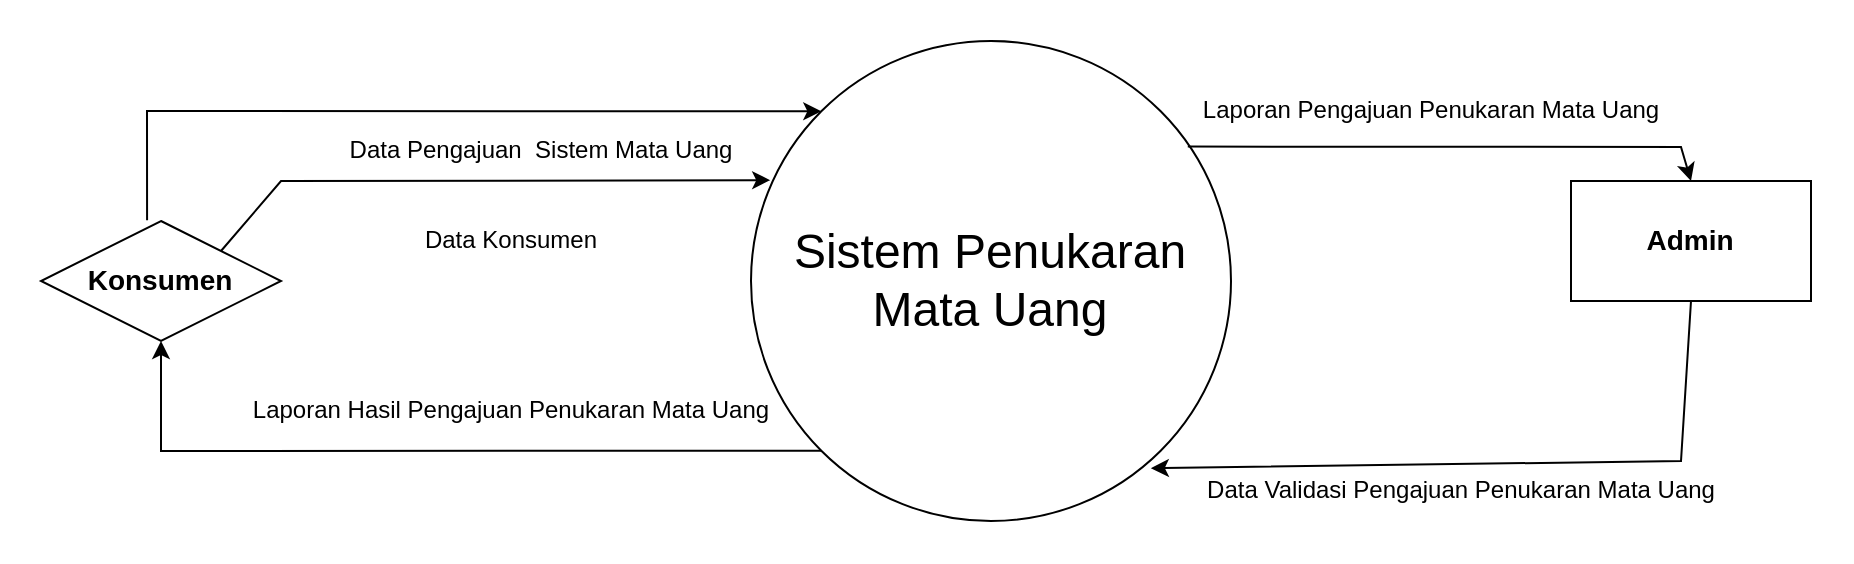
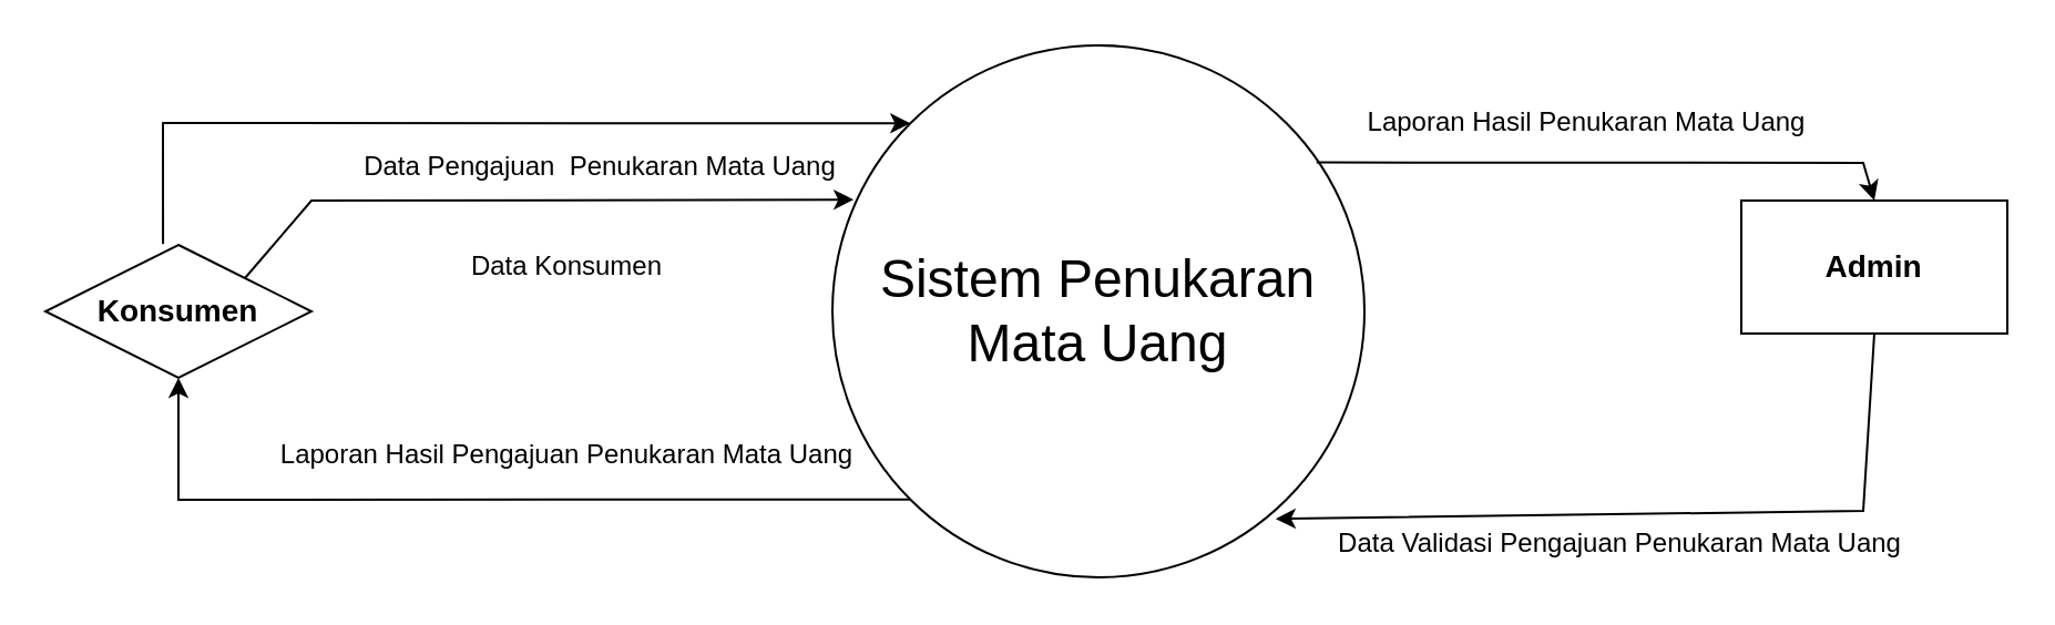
- <mxCell id="10" value="Laporan Pengajuan Penukaran Mata Uang" style="text;html=1;align=center;verticalAlign=middle;resizable=0;points=[];autosize=1;strokeColor=none;fillColor=none;" vertex="1" parent="1"><mxGeometry x="590" y="40" width="250" height="30" as="geometry" /></mxCell>
+ <mxCell id="10" value="Laporan Hasil Penukaran Mata Uang" style="text;html=1;align=center;verticalAlign=middle;resizable=0;points=[];autosize=1;strokeColor=none;fillColor=none;" vertex="1" parent="1"><mxGeometry x="590" y="40" width="250" height="30" as="geometry" /></mxCell>
- <mxCell id="14" value="Data Pengajuan&amp;nbsp; Sistem Mata Uang" style="text;html=1;align=center;verticalAlign=middle;resizable=0;points=[];autosize=1;strokeColor=none;fillColor=none;" vertex="1" parent="1"><mxGeometry x="150" y="60" width="240" height="30" as="geometry" /></mxCell>
+ <mxCell id="14" value="Data Pengajuan&amp;nbsp; Penukaran Mata Uang" style="text;html=1;align=center;verticalAlign=middle;resizable=0;points=[];autosize=1;strokeColor=none;fillColor=none;" vertex="1" parent="1"><mxGeometry x="150" y="60" width="240" height="30" as="geometry" /></mxCell>
